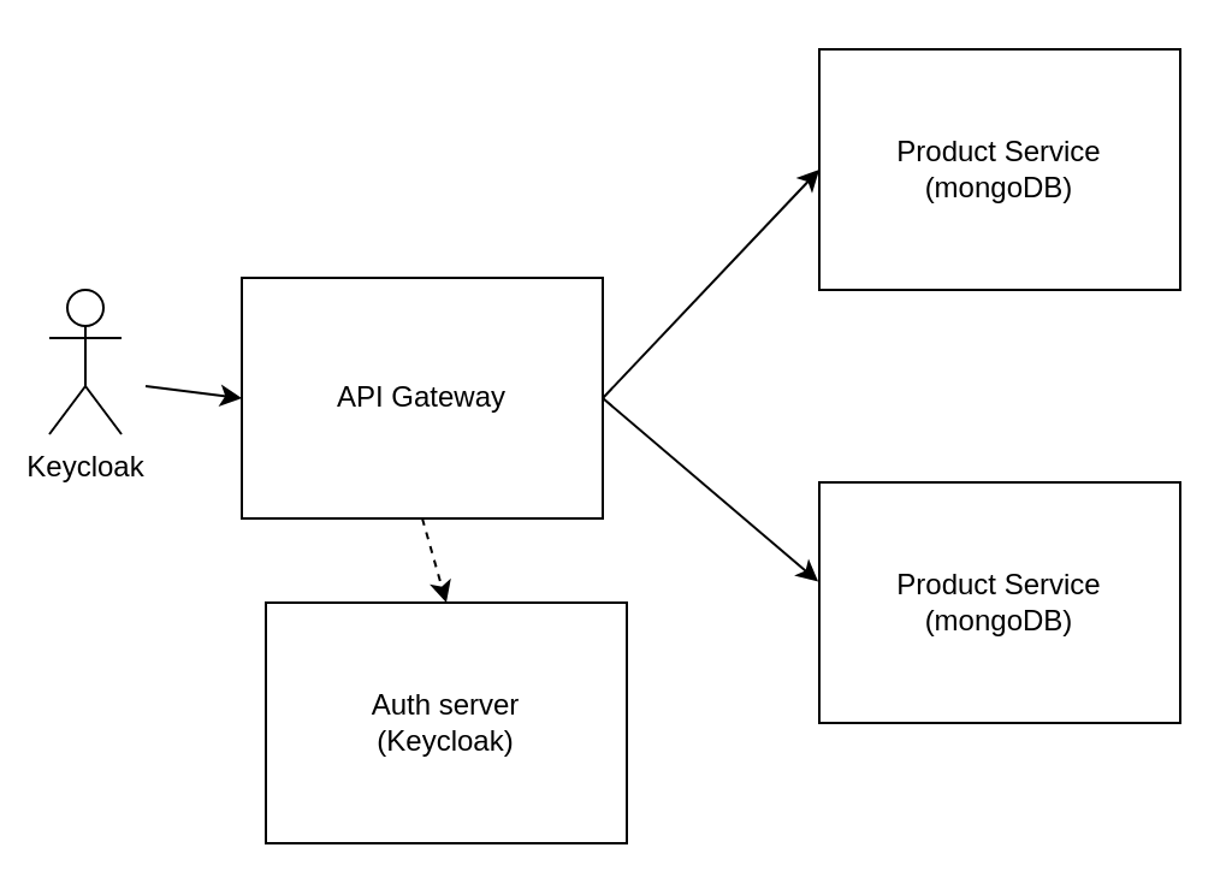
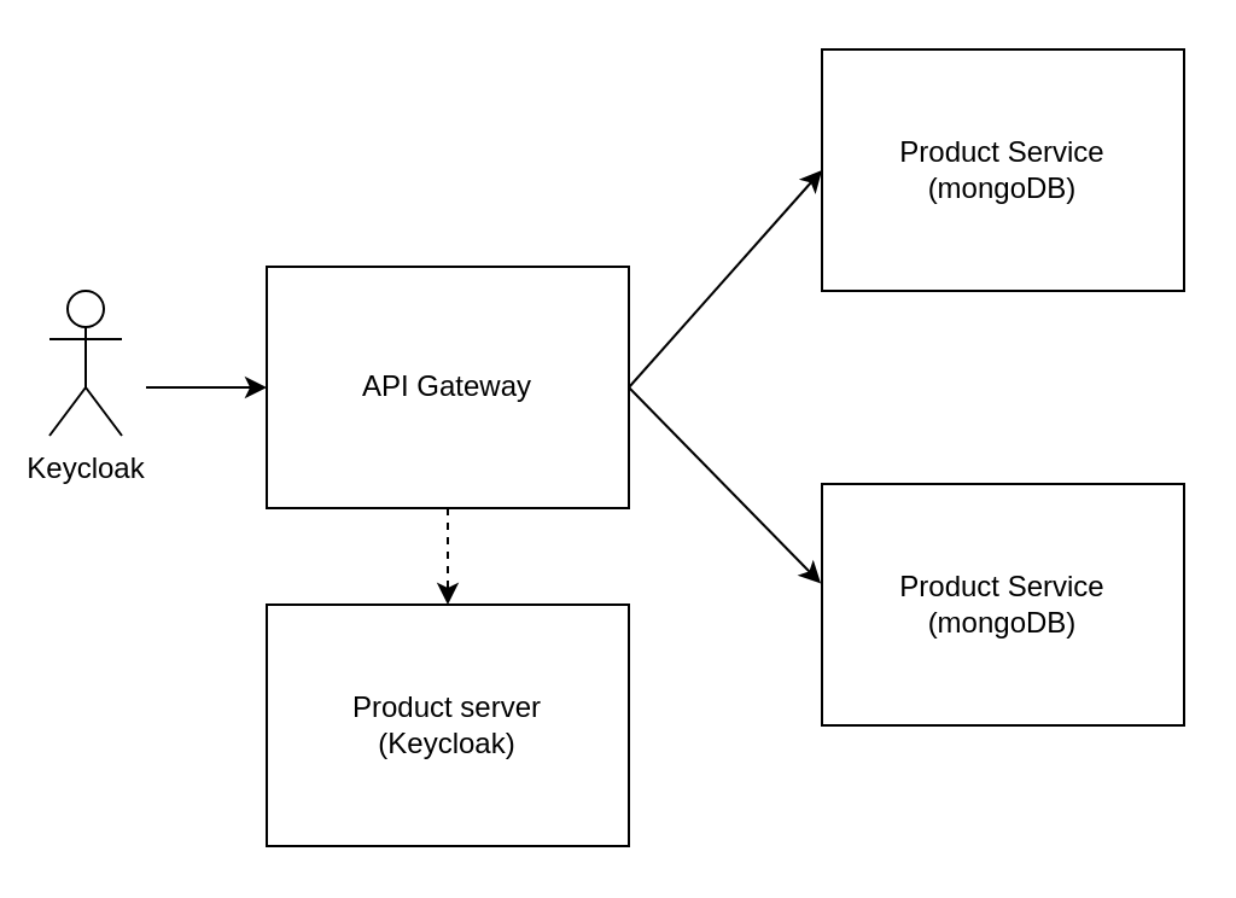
- <mxCell id="2" value="API Gateway" style="rounded=0;whiteSpace=wrap;html=1;" vertex="1" parent="1"><mxGeometry x="100" y="115" width="150" height="100" as="geometry" /></mxCell>
+ <mxCell id="2" value="API Gateway" style="rounded=0;whiteSpace=wrap;html=1;" vertex="1" parent="1"><mxGeometry x="110" y="110" width="150" height="100" as="geometry" /></mxCell>
- <mxCell id="4" value="Auth server&lt;br&gt;(Keycloak)" style="rounded=0;whiteSpace=wrap;html=1;" vertex="1" parent="1"><mxGeometry x="110" y="250" width="150" height="100" as="geometry" /></mxCell>
+ <mxCell id="4" value="Product server&lt;br&gt;(Keycloak)" style="rounded=0;whiteSpace=wrap;html=1;" vertex="1" parent="1"><mxGeometry x="110" y="250" width="150" height="100" as="geometry" /></mxCell>
